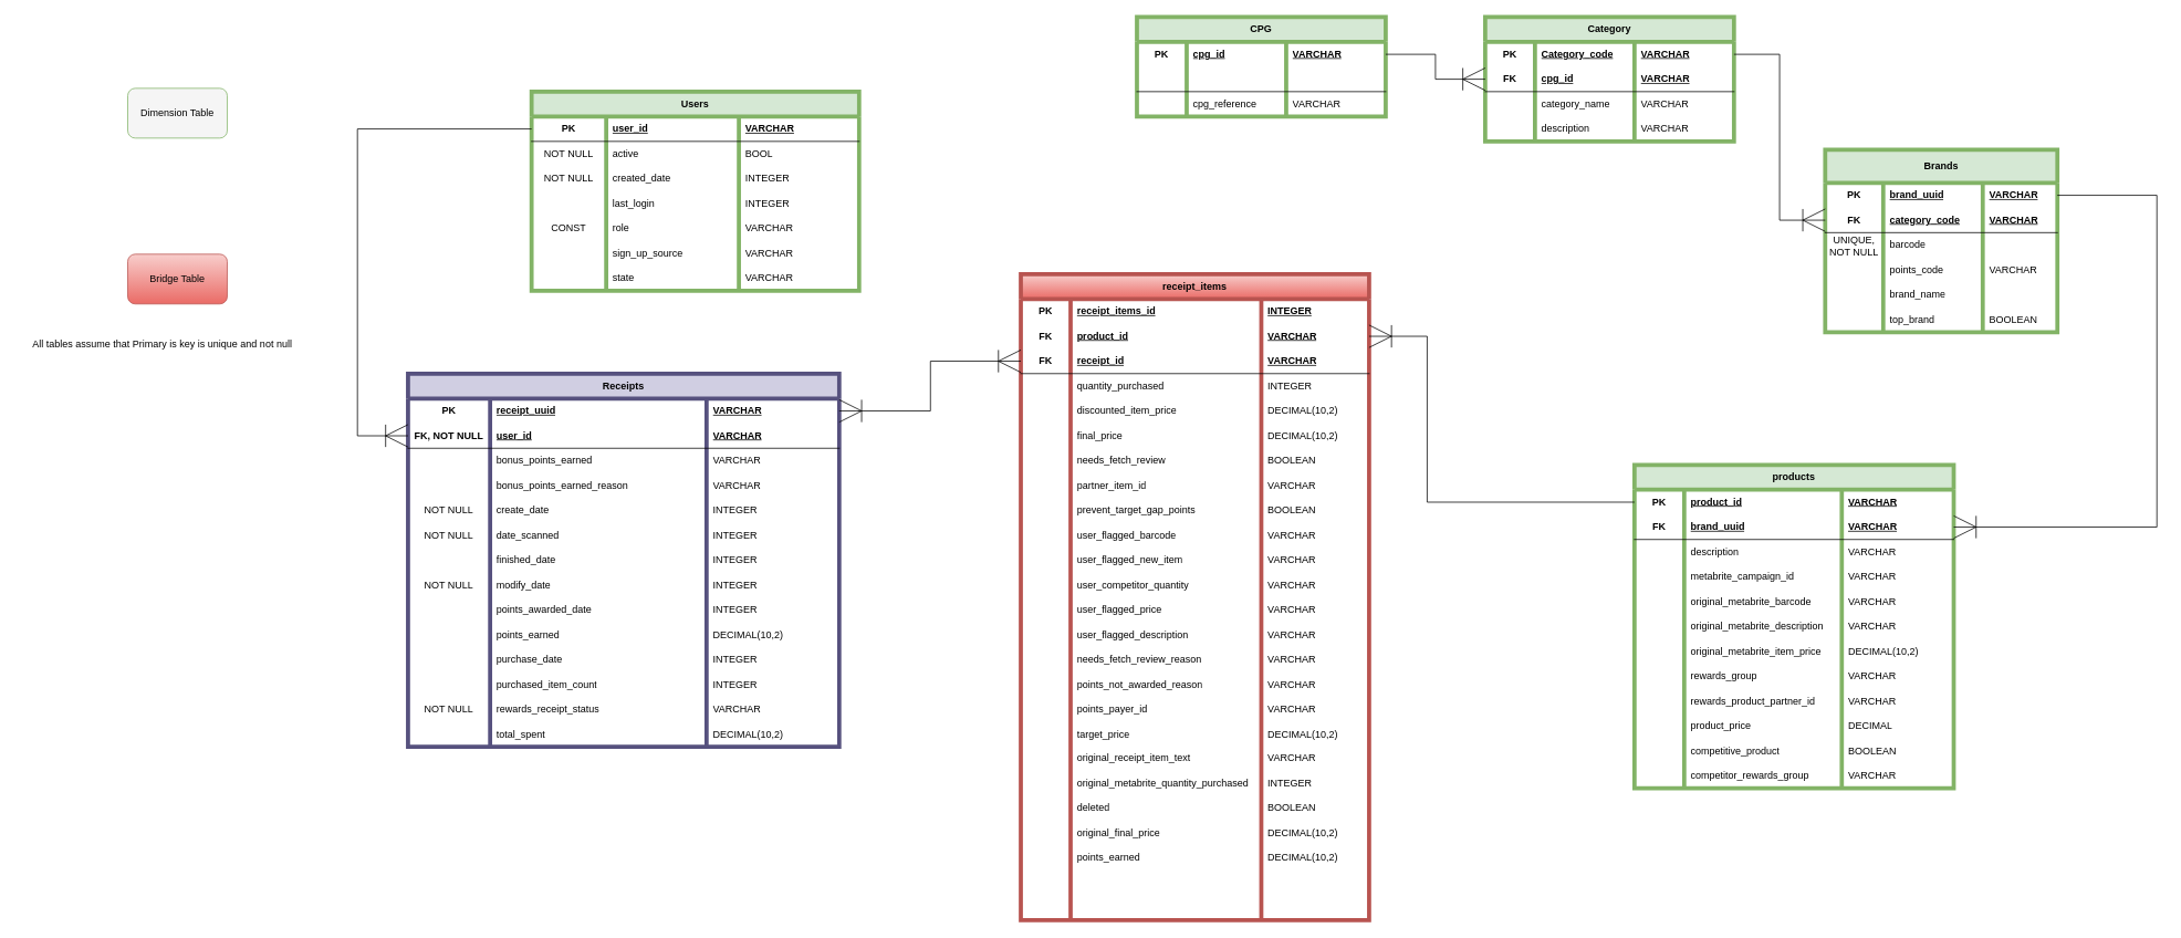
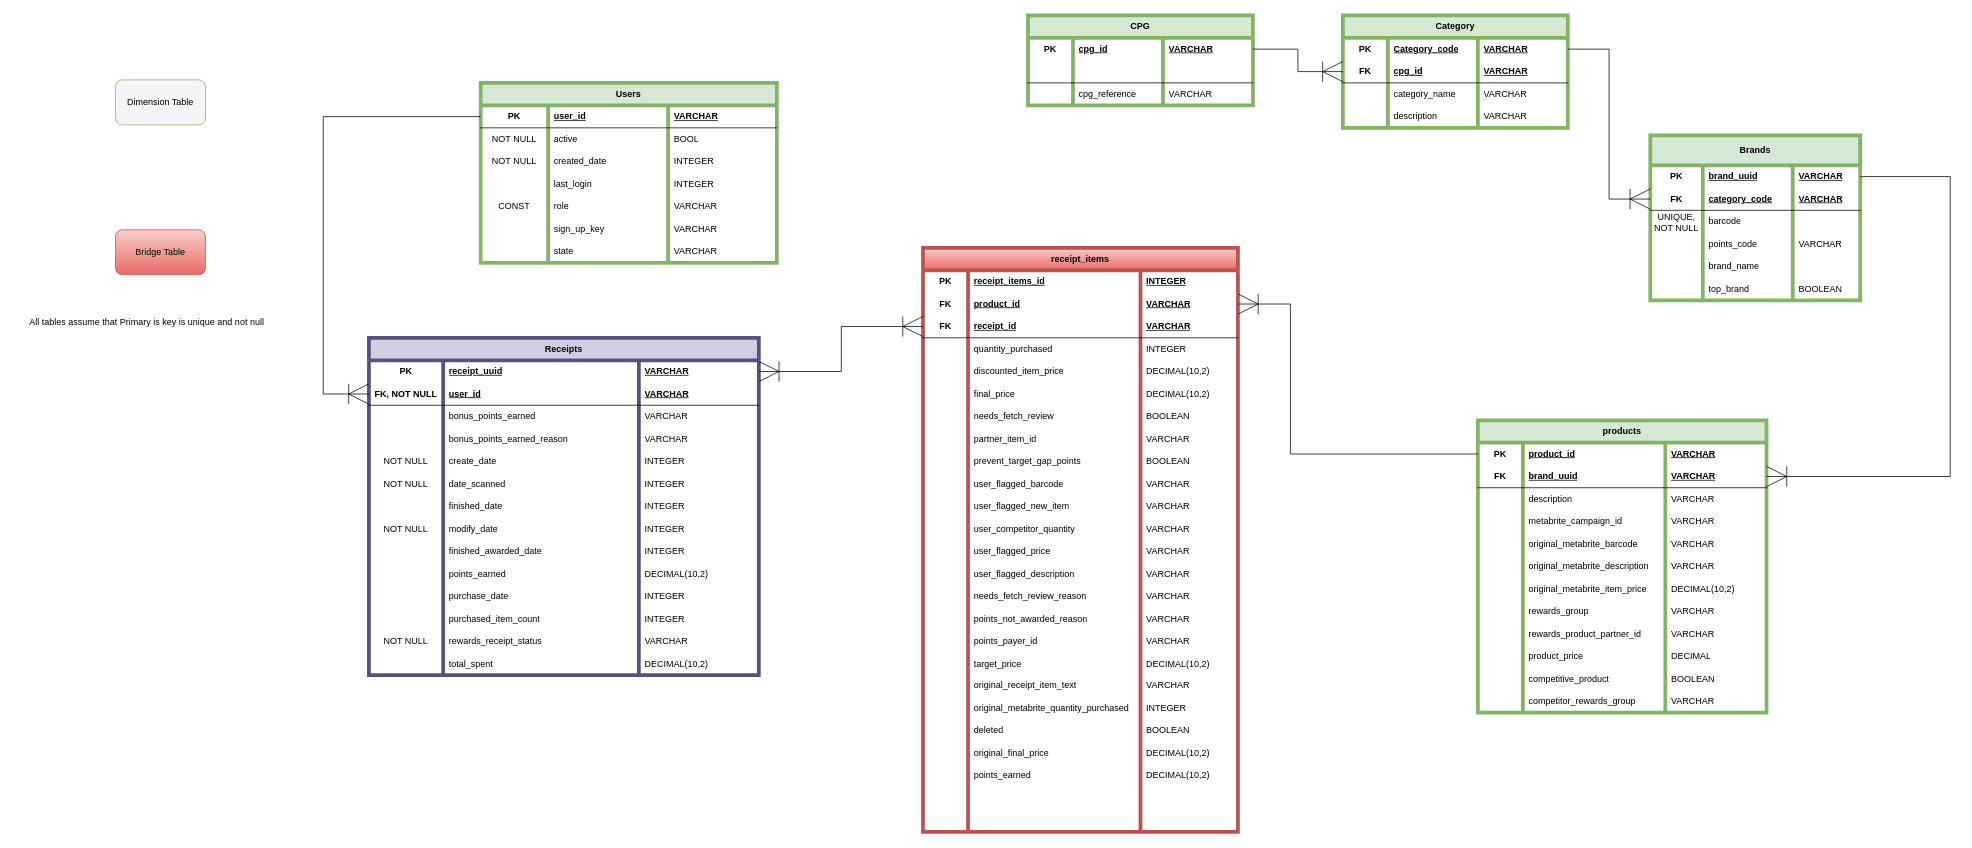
- <mxCell id="82" value="sign_up_source" style="shape=partialRectangle;connectable=0;fillColor=none;top=0;left=0;bottom=0;right=0;align=left;spacingLeft=6;overflow=hidden;html=1;whiteSpace=wrap;" vertex="1" parent="80"><mxGeometry x="90" width="160" height="30" as="geometry"><mxRectangle width="160" height="30" as="alternateBounds" /></mxGeometry></mxCell>
+ <mxCell id="82" value="sign_up_key" style="shape=partialRectangle;connectable=0;fillColor=none;top=0;left=0;bottom=0;right=0;align=left;spacingLeft=6;overflow=hidden;html=1;whiteSpace=wrap;" vertex="1" parent="80"><mxGeometry x="90" width="160" height="30" as="geometry"><mxRectangle width="160" height="30" as="alternateBounds" /></mxGeometry></mxCell>
- <mxCell id="301" value="All tables assume that Primary is key is unique and not null" style="text;html=1;align=center;verticalAlign=middle;whiteSpace=wrap;rounded=0;" vertex="1" parent="1"><mxGeometry x="20" y="400" width="350" height="30" as="geometry" /></mxCell>
+ <mxCell id="301" value="All tables assume that Primary is key is unique and not null" style="text;html=1;align=center;verticalAlign=middle;whiteSpace=wrap;rounded=0;" vertex="1" parent="1"><mxGeometry x="20" y="415" width="350" height="30" as="geometry" /></mxCell>
- <mxCell id="37" value="points_awarded_date" style="shape=partialRectangle;connectable=0;fillColor=none;top=0;left=0;bottom=0;right=0;align=left;spacingLeft=6;overflow=hidden;html=1;whiteSpace=wrap;" vertex="1" parent="35"><mxGeometry x="99" width="261" height="30" as="geometry"><mxRectangle width="261" height="30" as="alternateBounds" /></mxGeometry></mxCell>
+ <mxCell id="37" value="finished_awarded_date" style="shape=partialRectangle;connectable=0;fillColor=none;top=0;left=0;bottom=0;right=0;align=left;spacingLeft=6;overflow=hidden;html=1;whiteSpace=wrap;" vertex="1" parent="35"><mxGeometry x="99" width="261" height="30" as="geometry"><mxRectangle width="261" height="30" as="alternateBounds" /></mxGeometry></mxCell>
